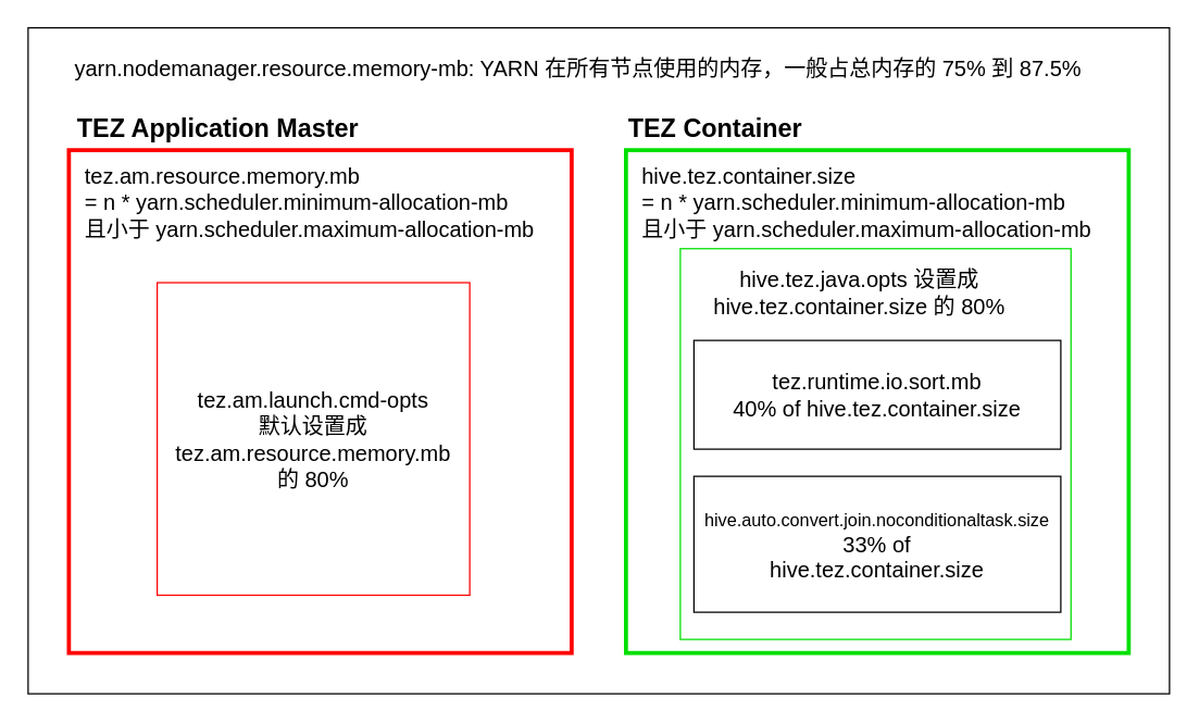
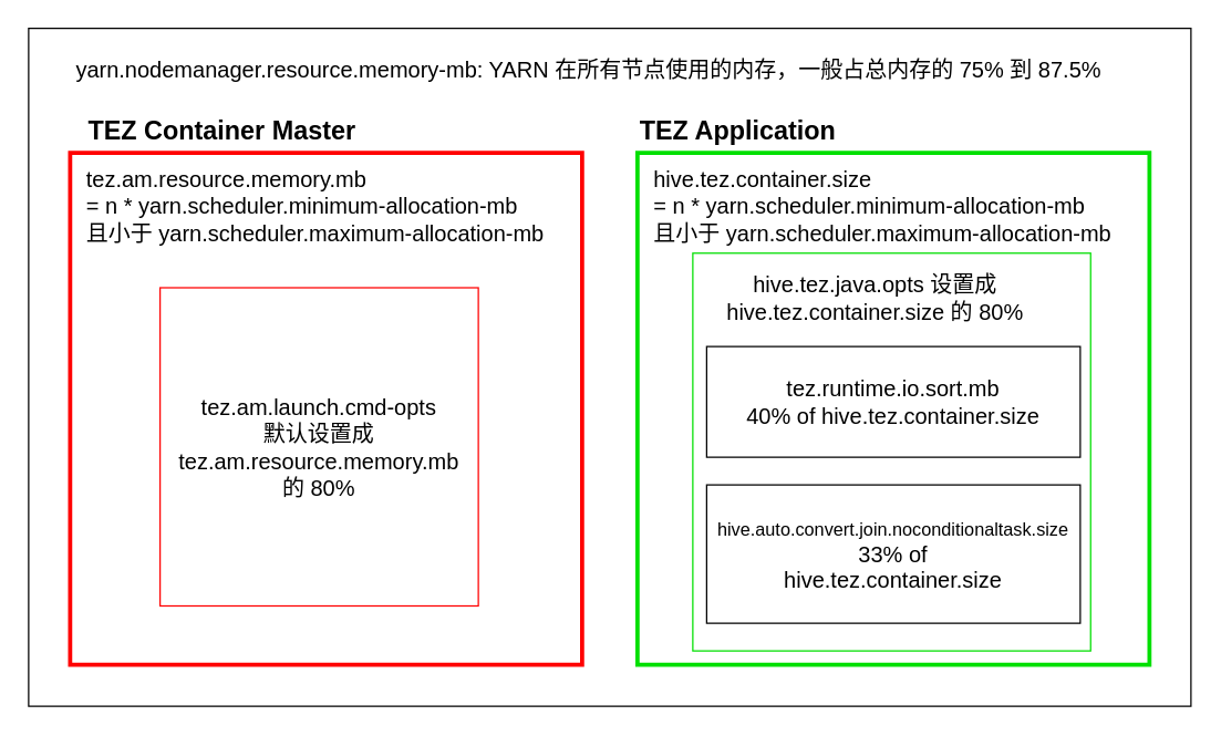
- <mxCell id="5" value="&lt;div&gt;&lt;h3&gt;TEZ Application Master&lt;/h3&gt;&lt;/div&gt;" style="text;html=1;strokeColor=none;fillColor=none;align=center;verticalAlign=middle;whiteSpace=wrap;rounded=0;fontSize=16;" vertex="1" parent="1"><mxGeometry x="50" y="80" width="220" height="30" as="geometry" /></mxCell>
+ <mxCell id="5" value="&lt;div&gt;&lt;h3&gt;TEZ Container Master&lt;/h3&gt;&lt;/div&gt;" style="text;html=1;strokeColor=none;fillColor=none;align=center;verticalAlign=middle;whiteSpace=wrap;rounded=0;fontSize=16;" vertex="1" parent="1"><mxGeometry x="50" y="80" width="220" height="30" as="geometry" /></mxCell>
- <mxCell id="7" value="&lt;div align=&quot;left&quot;&gt;&lt;h3&gt;TEZ Container&lt;br&gt;&lt;/h3&gt;&lt;/div&gt;" style="text;html=1;strokeColor=none;fillColor=none;align=left;verticalAlign=middle;whiteSpace=wrap;rounded=0;fontSize=16;" vertex="1" parent="1"><mxGeometry x="460" y="80" width="220" height="30" as="geometry" /></mxCell>
+ <mxCell id="7" value="&lt;div align=&quot;left&quot;&gt;&lt;h3&gt;TEZ Application&lt;br&gt;&lt;/h3&gt;&lt;/div&gt;" style="text;html=1;strokeColor=none;fillColor=none;align=left;verticalAlign=middle;whiteSpace=wrap;rounded=0;fontSize=16;" vertex="1" parent="1"><mxGeometry x="460" y="80" width="220" height="30" as="geometry" /></mxCell>
